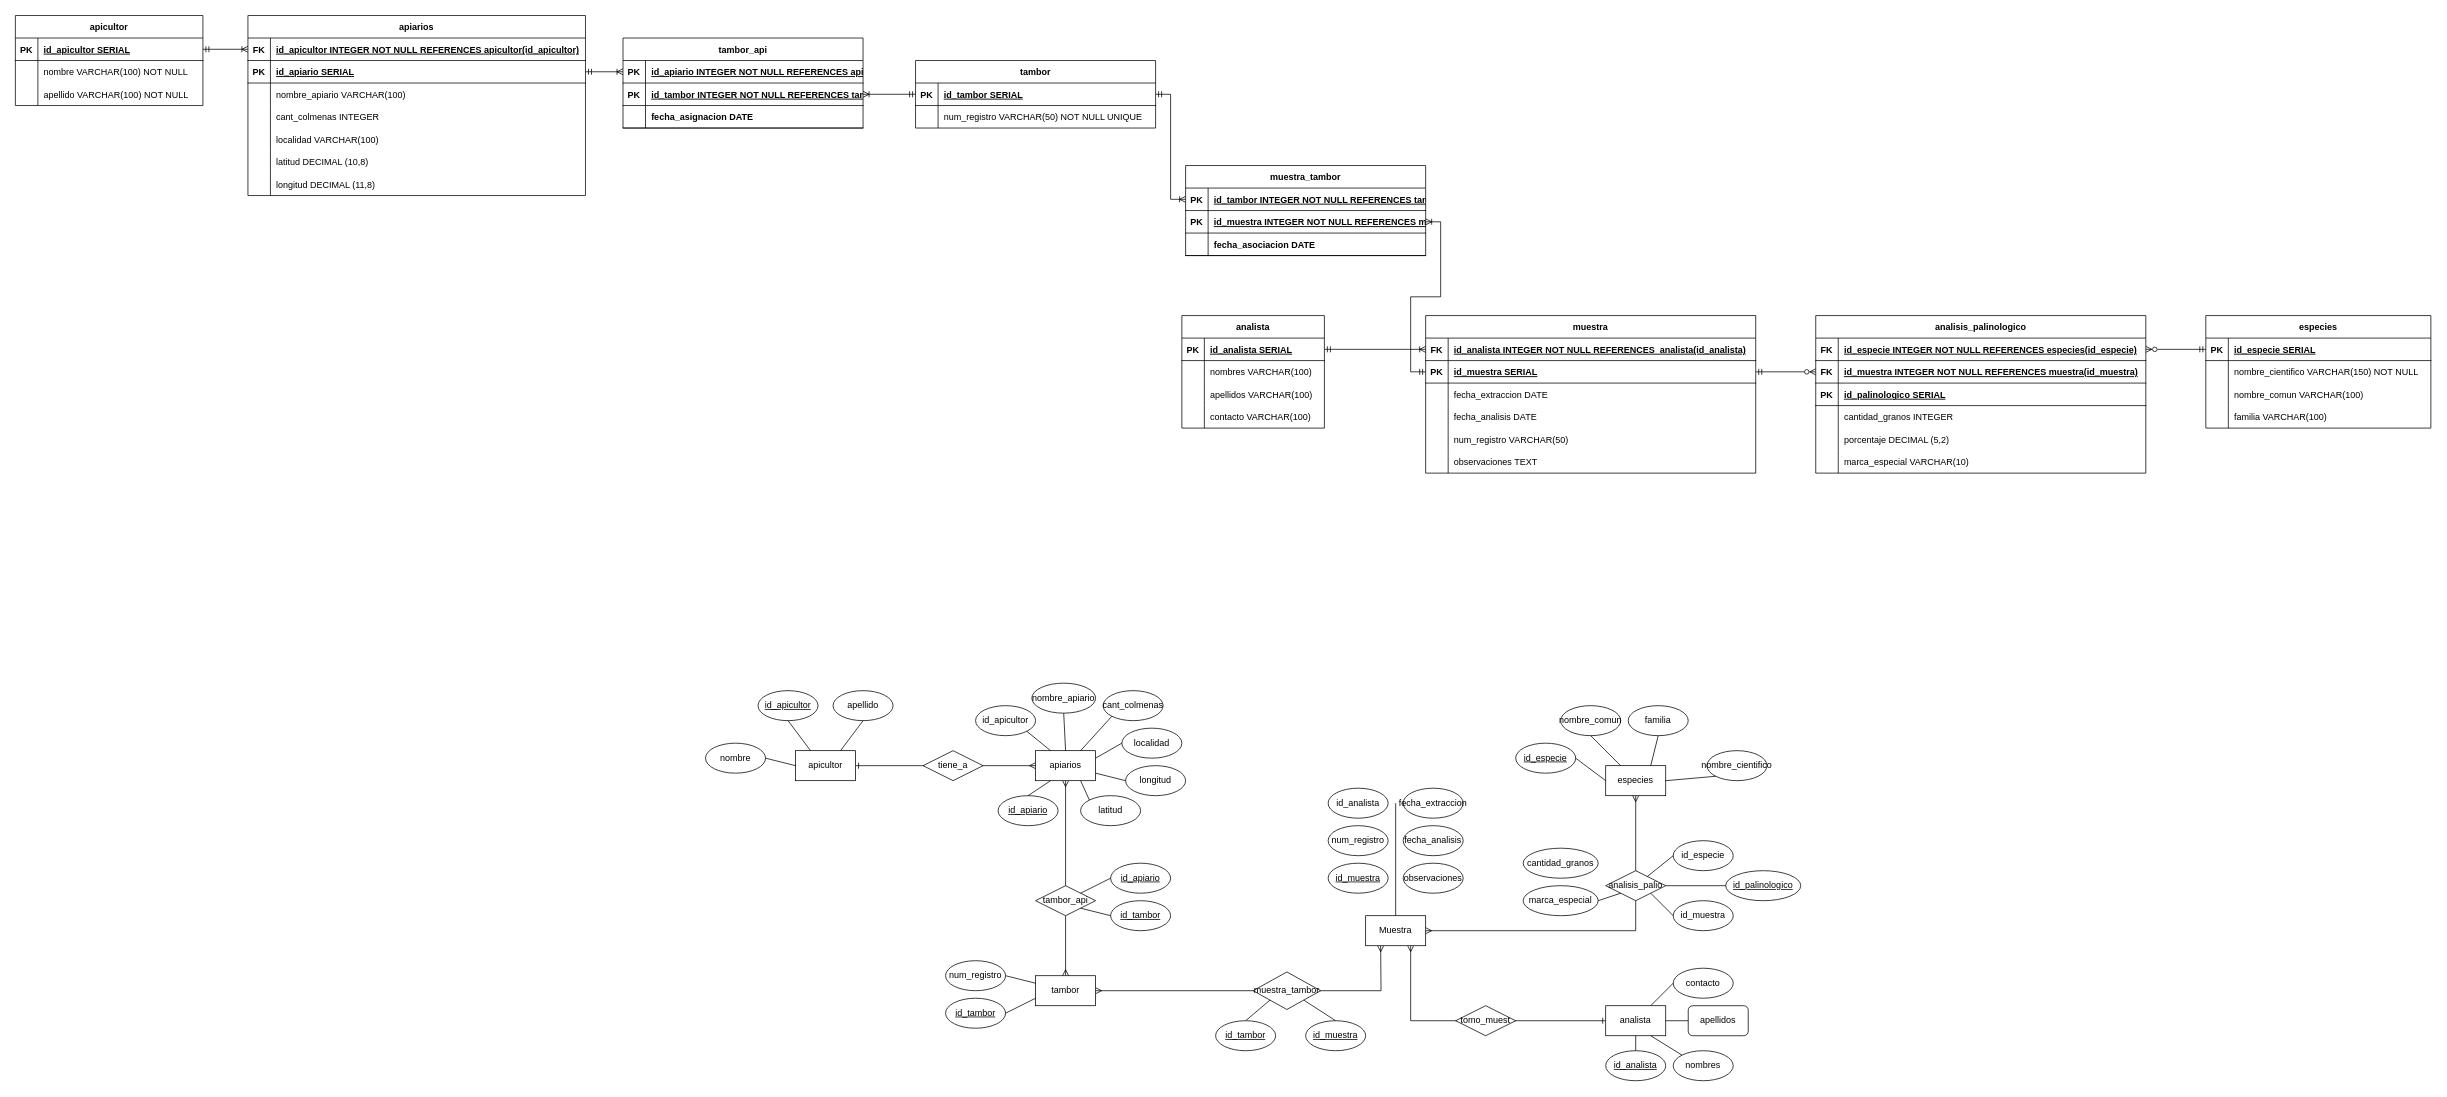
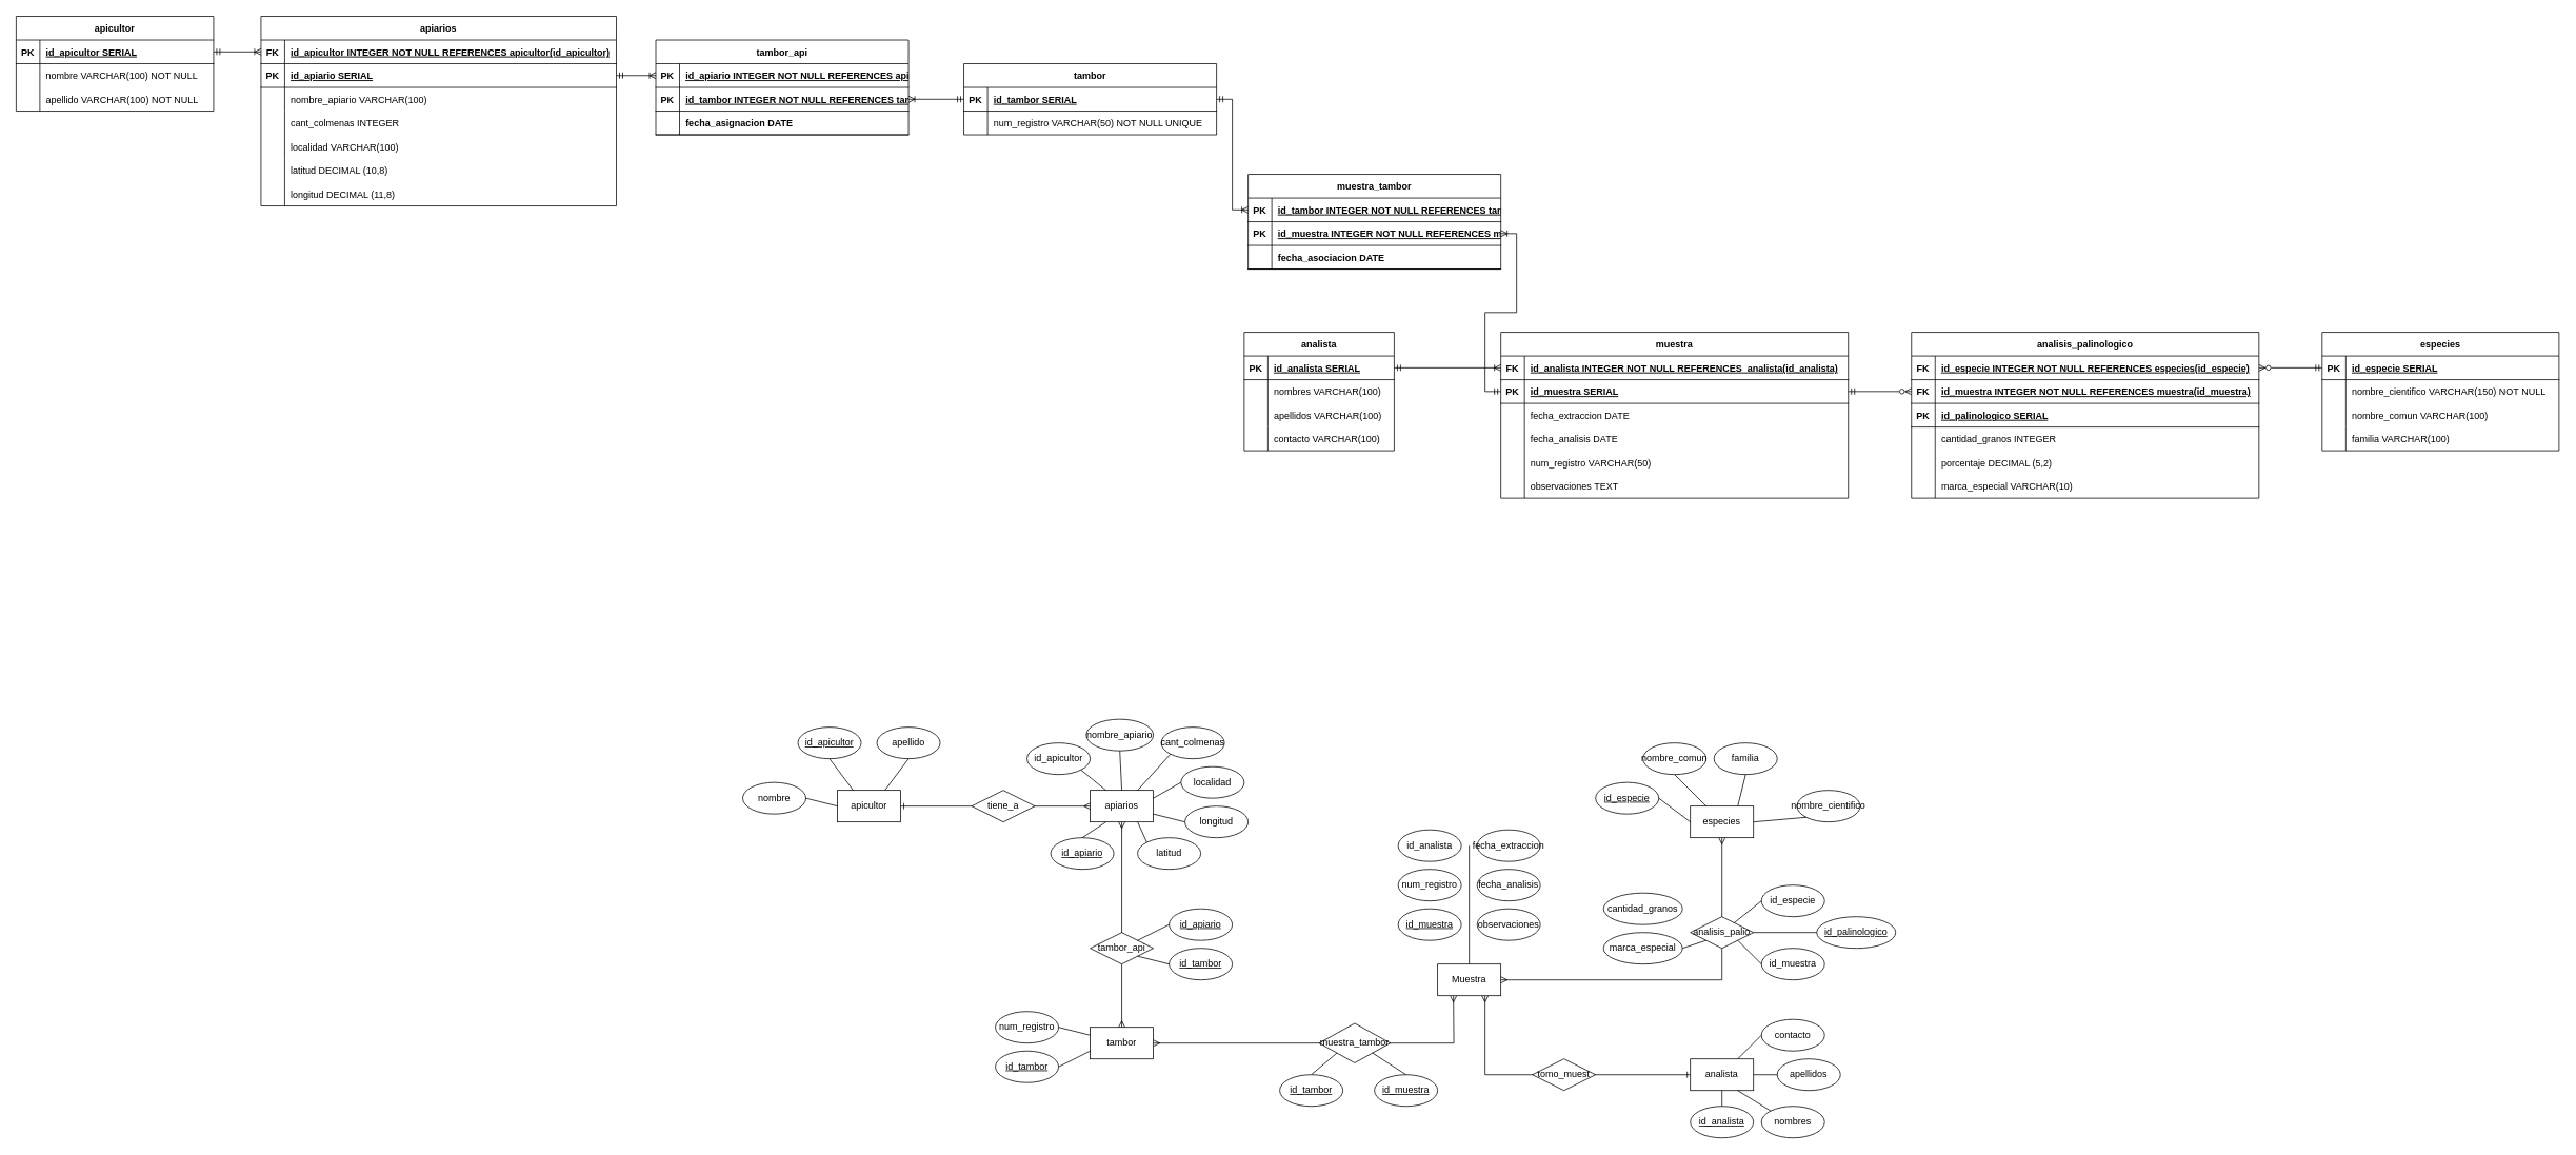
- <mxCell id="70" value="apellidos" style="whiteSpace=wrap;html=1;align=center;rounded=1;" parent="1" vertex="1"><mxGeometry x="2250" y="1340" width="80" height="40" as="geometry" /></mxCell>
+ <mxCell id="70" value="apellidos" style="ellipse;whiteSpace=wrap;html=1;align=center;" parent="1" vertex="1"><mxGeometry x="2250" y="1340" width="80" height="40" as="geometry" /></mxCell>
